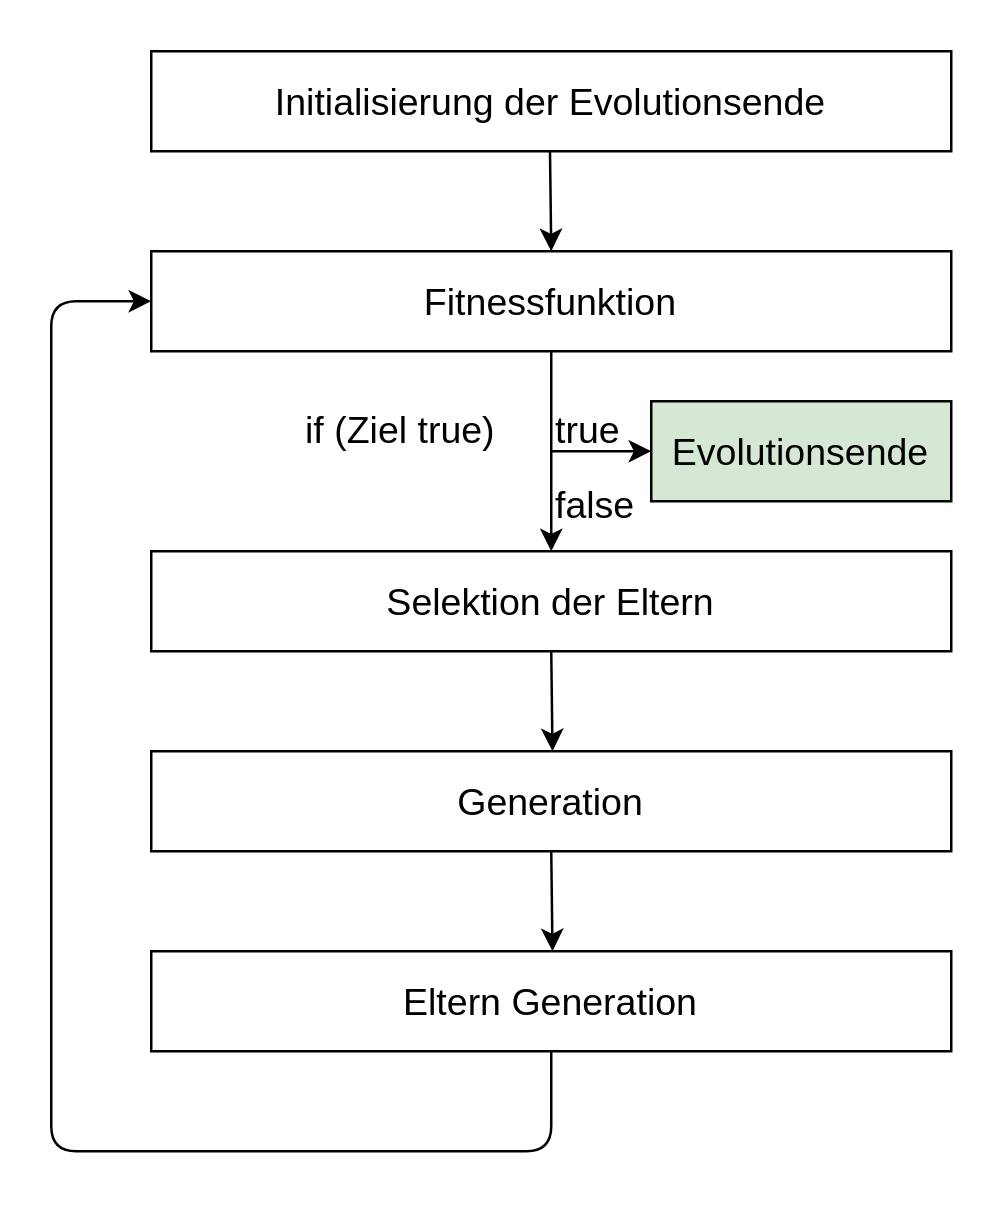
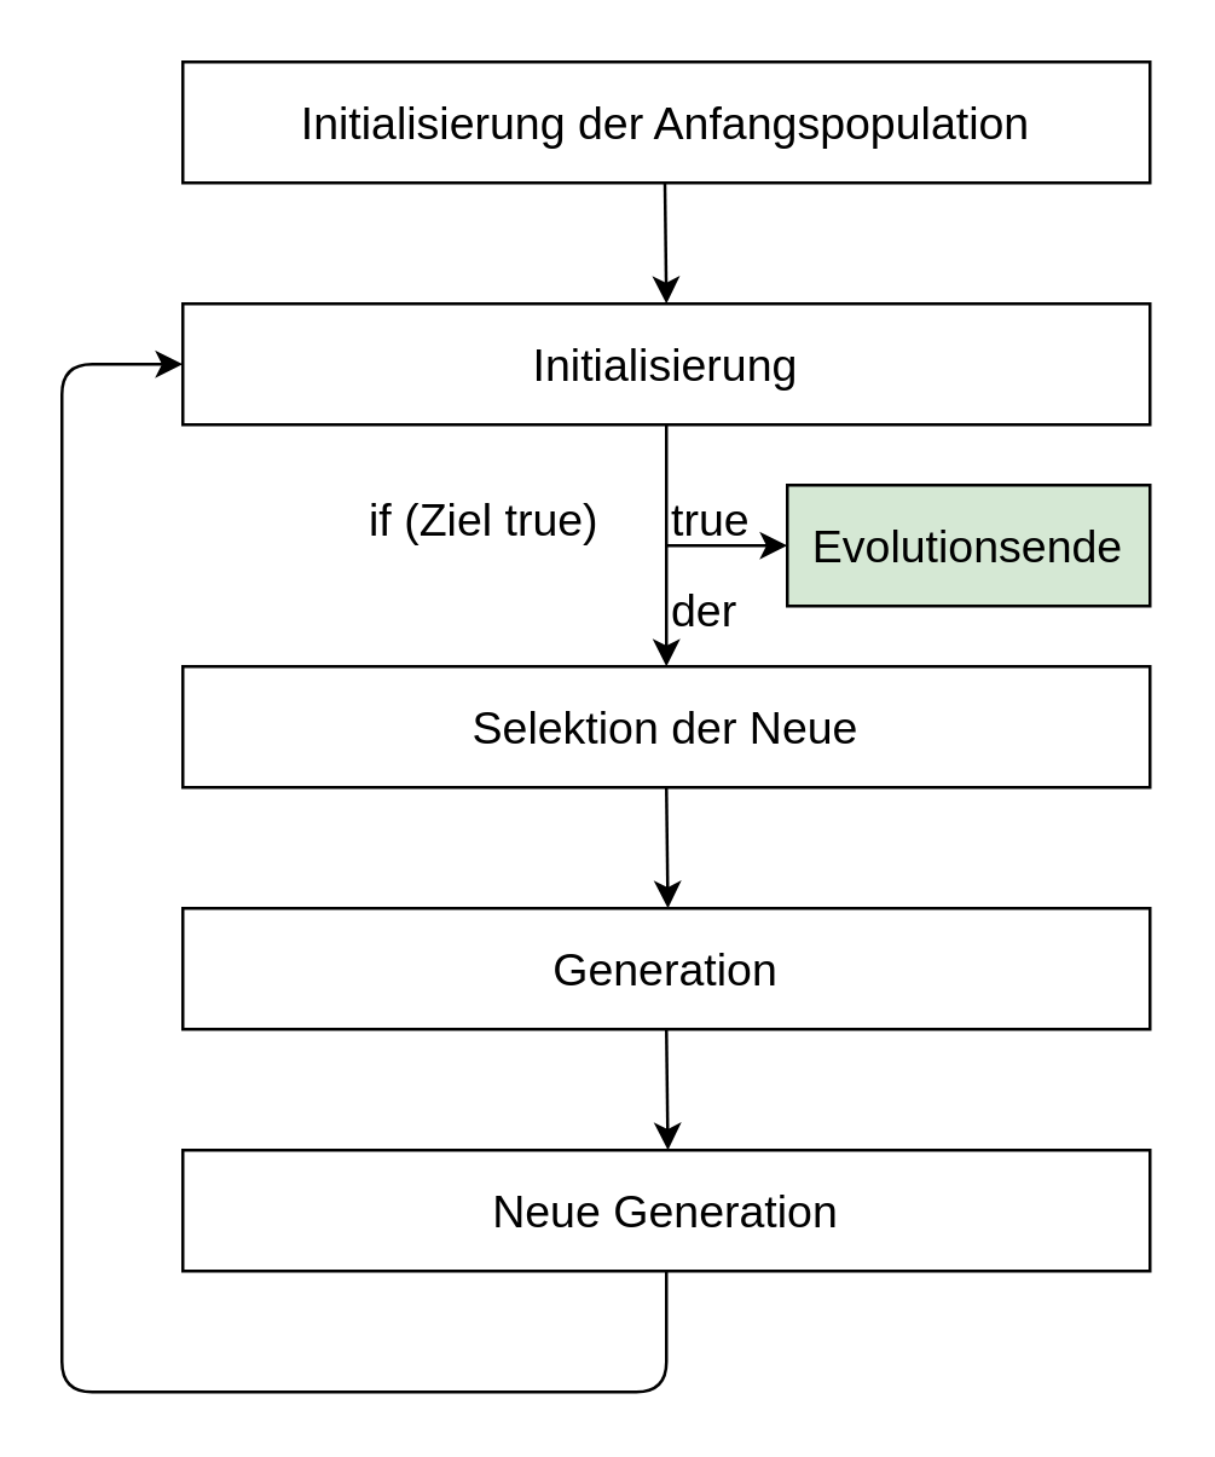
- <mxCell id="2" value="&lt;font style=&quot;font-size: 15px&quot;&gt;Initialisierung der Evolutionsende&lt;/font&gt;" style="rounded=0;whiteSpace=wrap;html=1;" parent="1" vertex="1"><mxGeometry x="60" y="20" width="320" height="40" as="geometry" /></mxCell>
+ <mxCell id="2" value="&lt;font style=&quot;font-size: 15px&quot;&gt;Initialisierung der Anfangspopulation&lt;/font&gt;" style="rounded=0;whiteSpace=wrap;html=1;" parent="1" vertex="1"><mxGeometry x="60" y="20" width="320" height="40" as="geometry" /></mxCell>
- <mxCell id="5" value="&lt;font style=&quot;font-size: 15px&quot;&gt;Fitnessfunktion&lt;/font&gt;" style="rounded=0;whiteSpace=wrap;html=1;" parent="1" vertex="1"><mxGeometry x="60" y="100" width="320" height="40" as="geometry" /></mxCell>
+ <mxCell id="5" value="&lt;font style=&quot;font-size: 15px&quot;&gt;Initialisierung&lt;/font&gt;" style="rounded=0;whiteSpace=wrap;html=1;" parent="1" vertex="1"><mxGeometry x="60" y="100" width="320" height="40" as="geometry" /></mxCell>
- <mxCell id="9" value="&lt;font style=&quot;font-size: 15px&quot;&gt;false&lt;/font&gt;" style="text;html=1;resizable=0;points=[];autosize=1;align=left;verticalAlign=top;spacingTop=-4;" parent="1" vertex="1"><mxGeometry x="220" y="190" width="50" height="20" as="geometry" /></mxCell>
+ <mxCell id="9" value="&lt;font style=&quot;font-size: 15px&quot;&gt;der&lt;/font&gt;" style="text;html=1;resizable=0;points=[];autosize=1;align=left;verticalAlign=top;spacingTop=-4;" parent="1" vertex="1"><mxGeometry x="220" y="190" width="50" height="20" as="geometry" /></mxCell>
- <mxCell id="11" value="&lt;font style=&quot;font-size: 15px&quot;&gt;Selektion der Eltern&lt;/font&gt;" style="rounded=0;whiteSpace=wrap;html=1;" parent="1" vertex="1"><mxGeometry x="60" y="220" width="320" height="40" as="geometry" /></mxCell>
+ <mxCell id="11" value="&lt;font style=&quot;font-size: 15px&quot;&gt;Selektion der Neue&lt;/font&gt;" style="rounded=0;whiteSpace=wrap;html=1;" parent="1" vertex="1"><mxGeometry x="60" y="220" width="320" height="40" as="geometry" /></mxCell>
- <mxCell id="13" value="&lt;font style=&quot;font-size: 15px&quot;&gt;Eltern Generation&lt;/font&gt;" style="rounded=0;whiteSpace=wrap;html=1;" parent="1" vertex="1"><mxGeometry x="60" y="380" width="320" height="40" as="geometry" /></mxCell>
+ <mxCell id="13" value="&lt;font style=&quot;font-size: 15px&quot;&gt;Neue Generation&lt;/font&gt;" style="rounded=0;whiteSpace=wrap;html=1;" parent="1" vertex="1"><mxGeometry x="60" y="380" width="320" height="40" as="geometry" /></mxCell>
